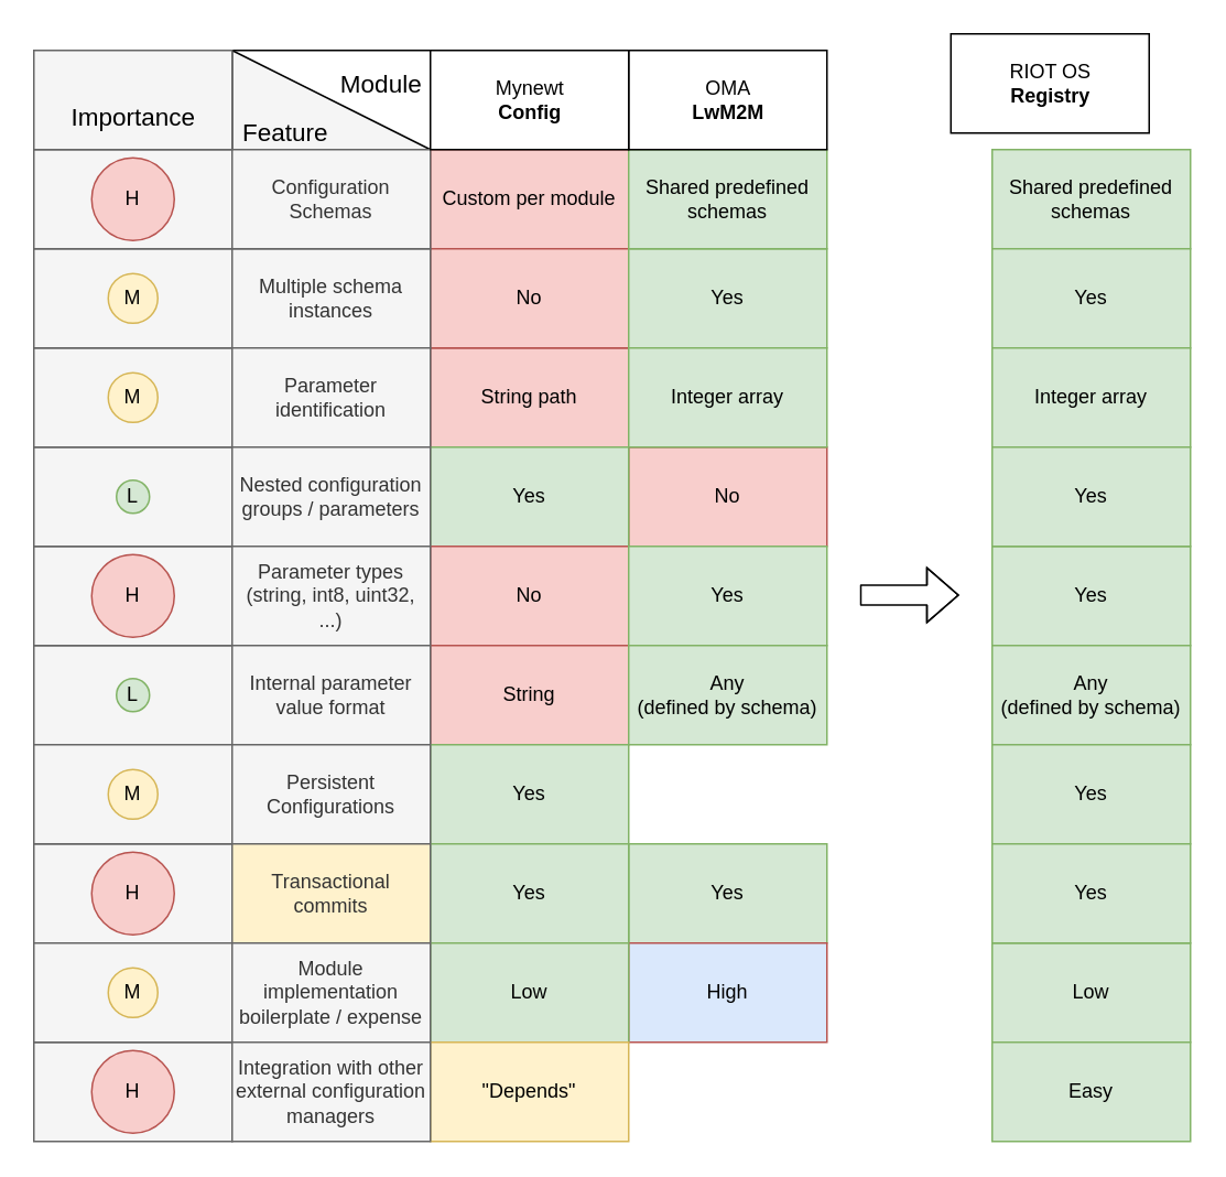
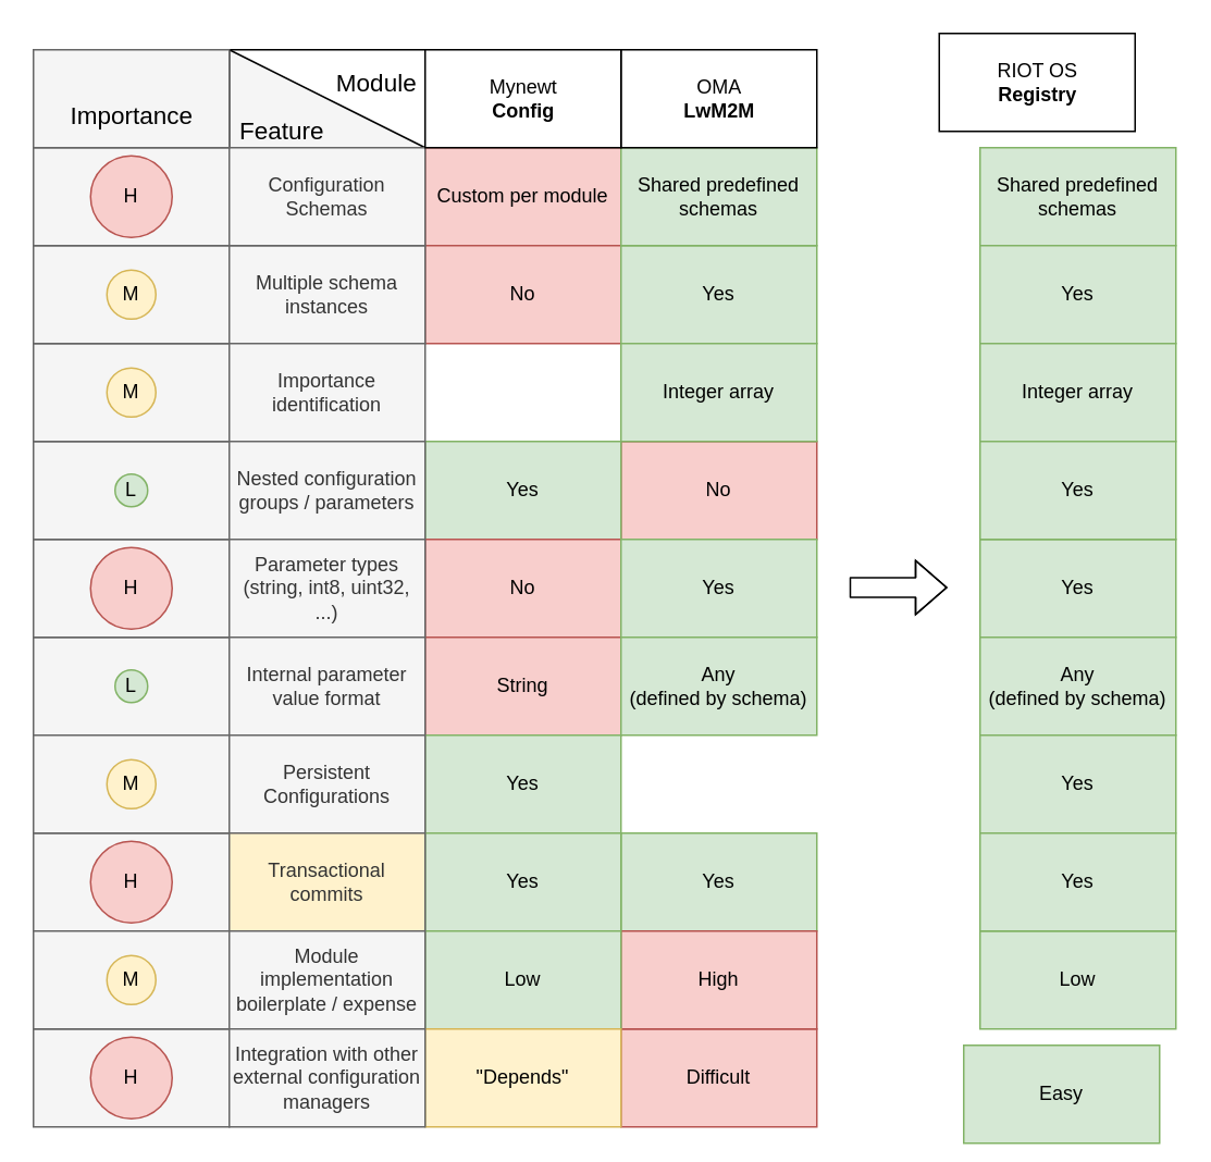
- <mxCell id="24" value="Parameter identification" style="rounded=0;whiteSpace=wrap;html=1;fillColor=#f5f5f5;strokeColor=#666666;fontColor=#333333;" parent="1" vertex="1"><mxGeometry x="140" y="210" width="120" height="60" as="geometry" /></mxCell>
+ <mxCell id="24" value="Importance identification" style="rounded=0;whiteSpace=wrap;html=1;fillColor=#f5f5f5;strokeColor=#666666;fontColor=#333333;" parent="1" vertex="1"><mxGeometry x="140" y="210" width="120" height="60" as="geometry" /></mxCell>
- <mxCell id="16" value="String path" style="rounded=0;whiteSpace=wrap;html=1;fillColor=#f8cecc;strokeColor=#b85450;" parent="1" vertex="1"><mxGeometry x="260" y="210" width="120" height="60" as="geometry" /></mxCell>
- <mxCell id="65" value="High" style="rounded=0;whiteSpace=wrap;html=1;fillColor=#dae8fc;strokeColor=#b85450;" vertex="1" parent="1"><mxGeometry x="380" y="570" width="120" height="60" as="geometry" /></mxCell>
+ <mxCell id="65" value="High" style="rounded=0;whiteSpace=wrap;html=1;fillColor=#f8cecc;strokeColor=#b85450;" vertex="1" parent="1"><mxGeometry x="380" y="570" width="120" height="60" as="geometry" /></mxCell>
+ <mxCell id="64" value="Difficult" style="rounded=0;whiteSpace=wrap;html=1;fillColor=#f8cecc;strokeColor=#b85450;" vertex="1" parent="1"><mxGeometry x="380" y="630" width="120" height="60" as="geometry" /></mxCell>
- <mxCell id="44" value="Easy" style="rounded=0;whiteSpace=wrap;html=1;fillColor=#d5e8d4;strokeColor=#82b366;" parent="1" vertex="1"><mxGeometry x="600" y="630" width="120" height="60" as="geometry" /></mxCell>
+ <mxCell id="44" value="Easy" style="rounded=0;whiteSpace=wrap;html=1;fillColor=#d5e8d4;strokeColor=#82b366;" parent="1" vertex="1"><mxGeometry x="590" y="640" width="120" height="60" as="geometry" /></mxCell>
